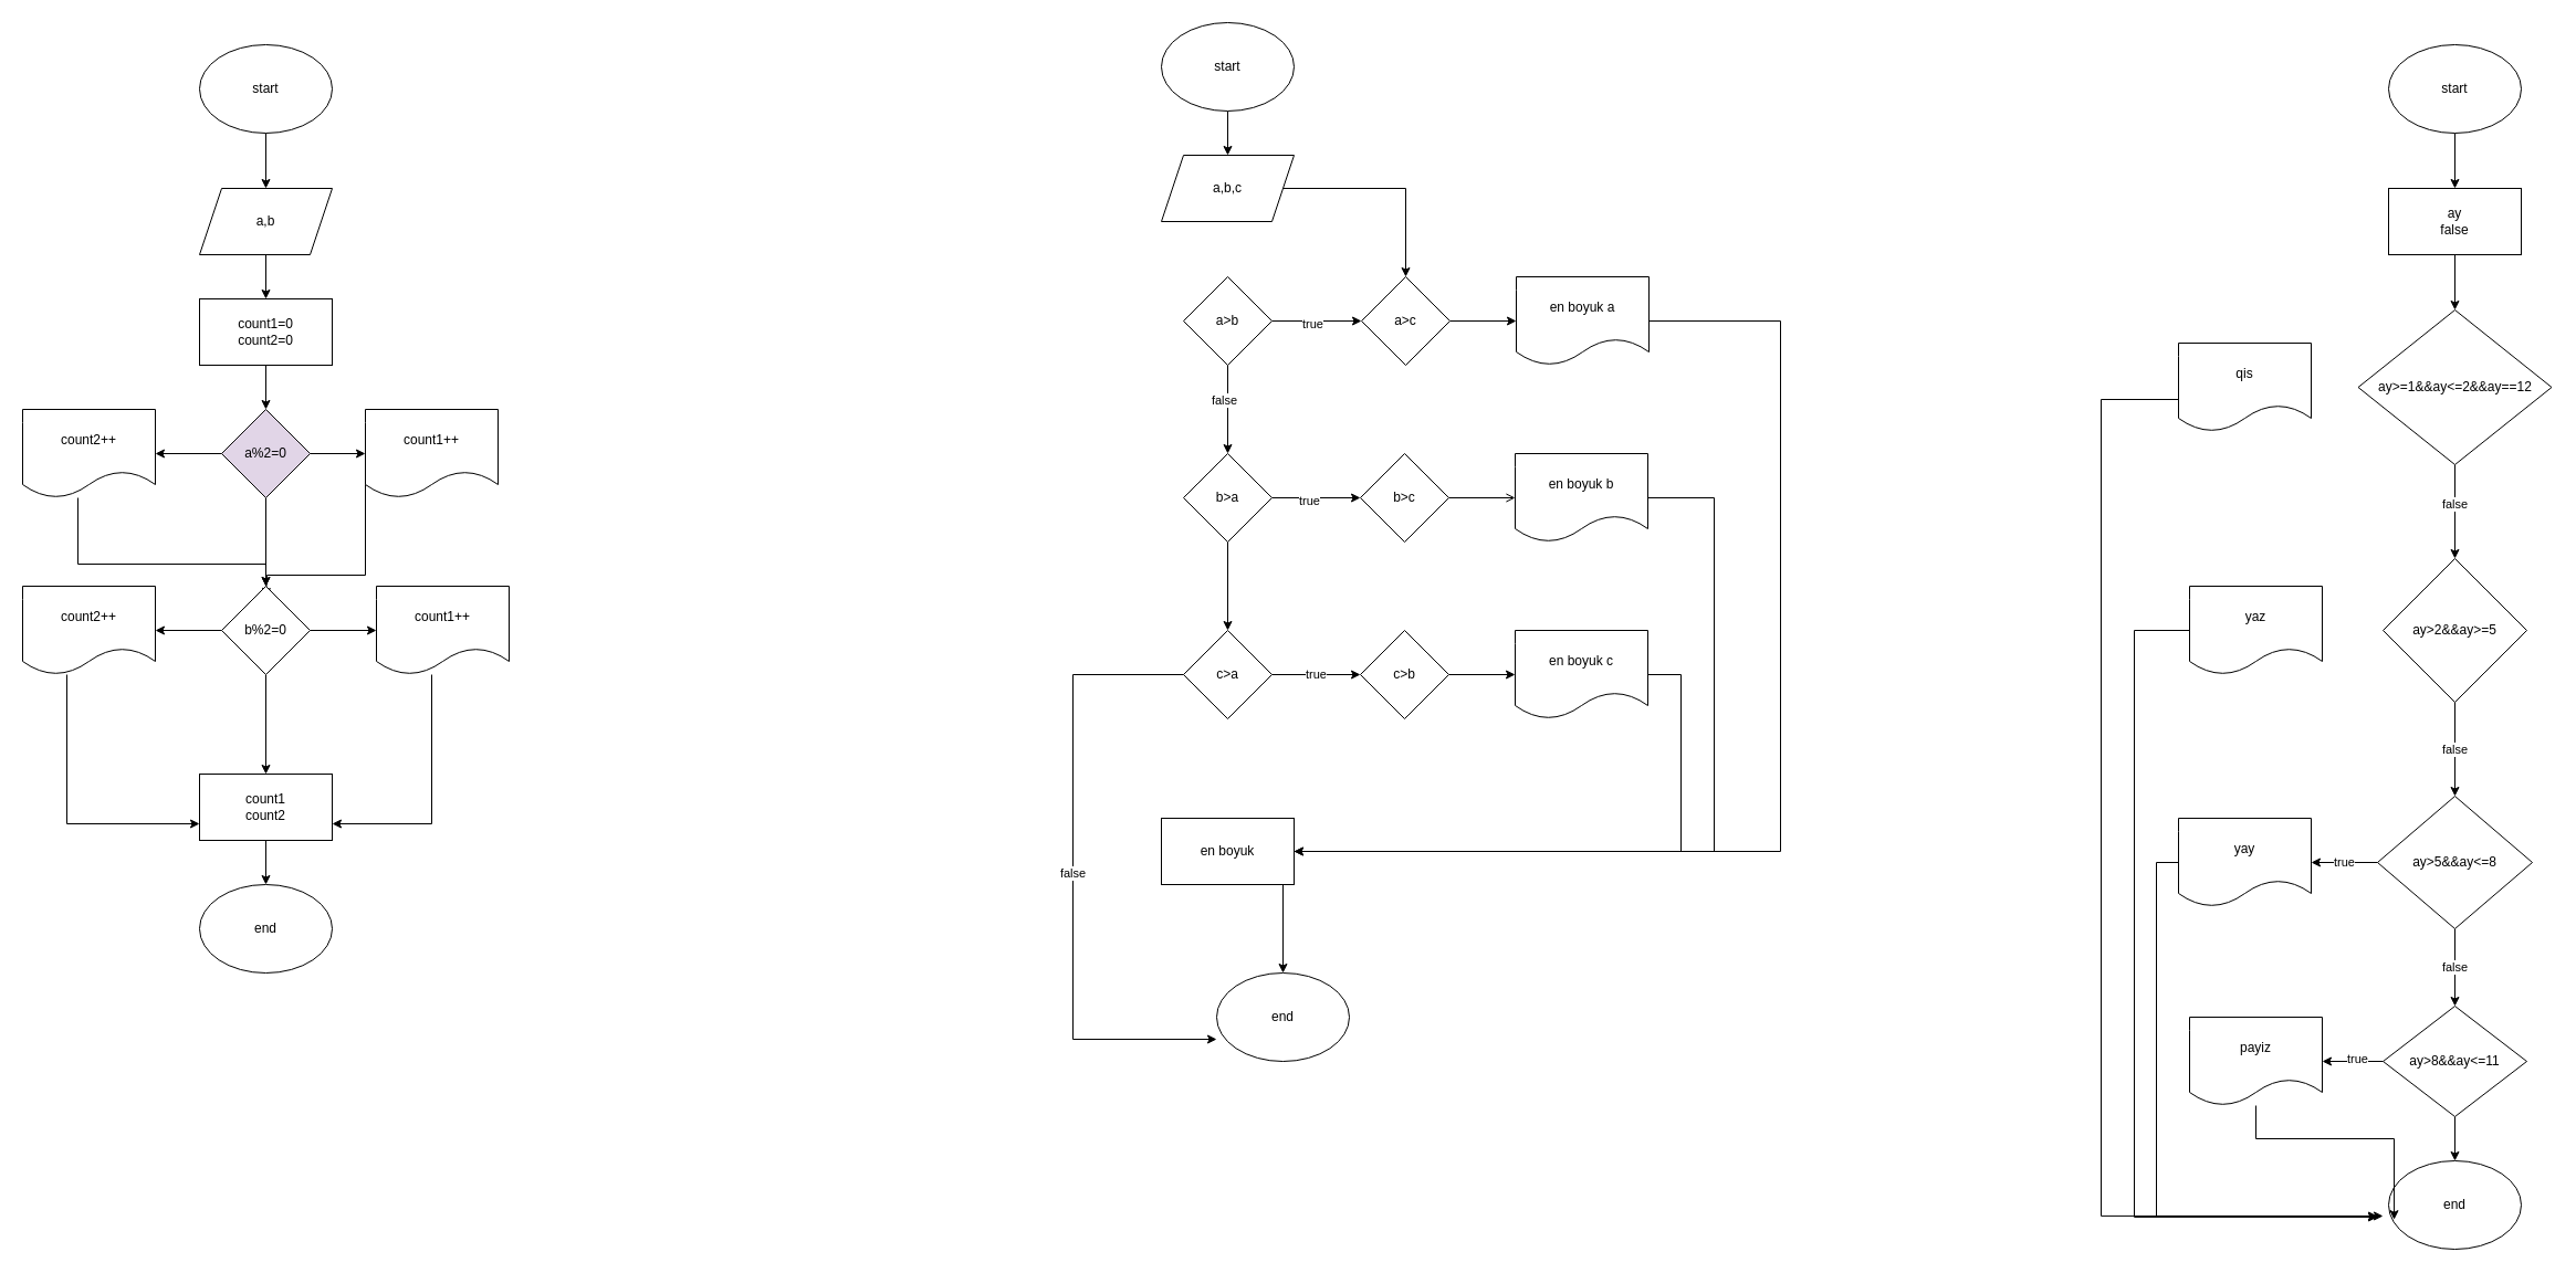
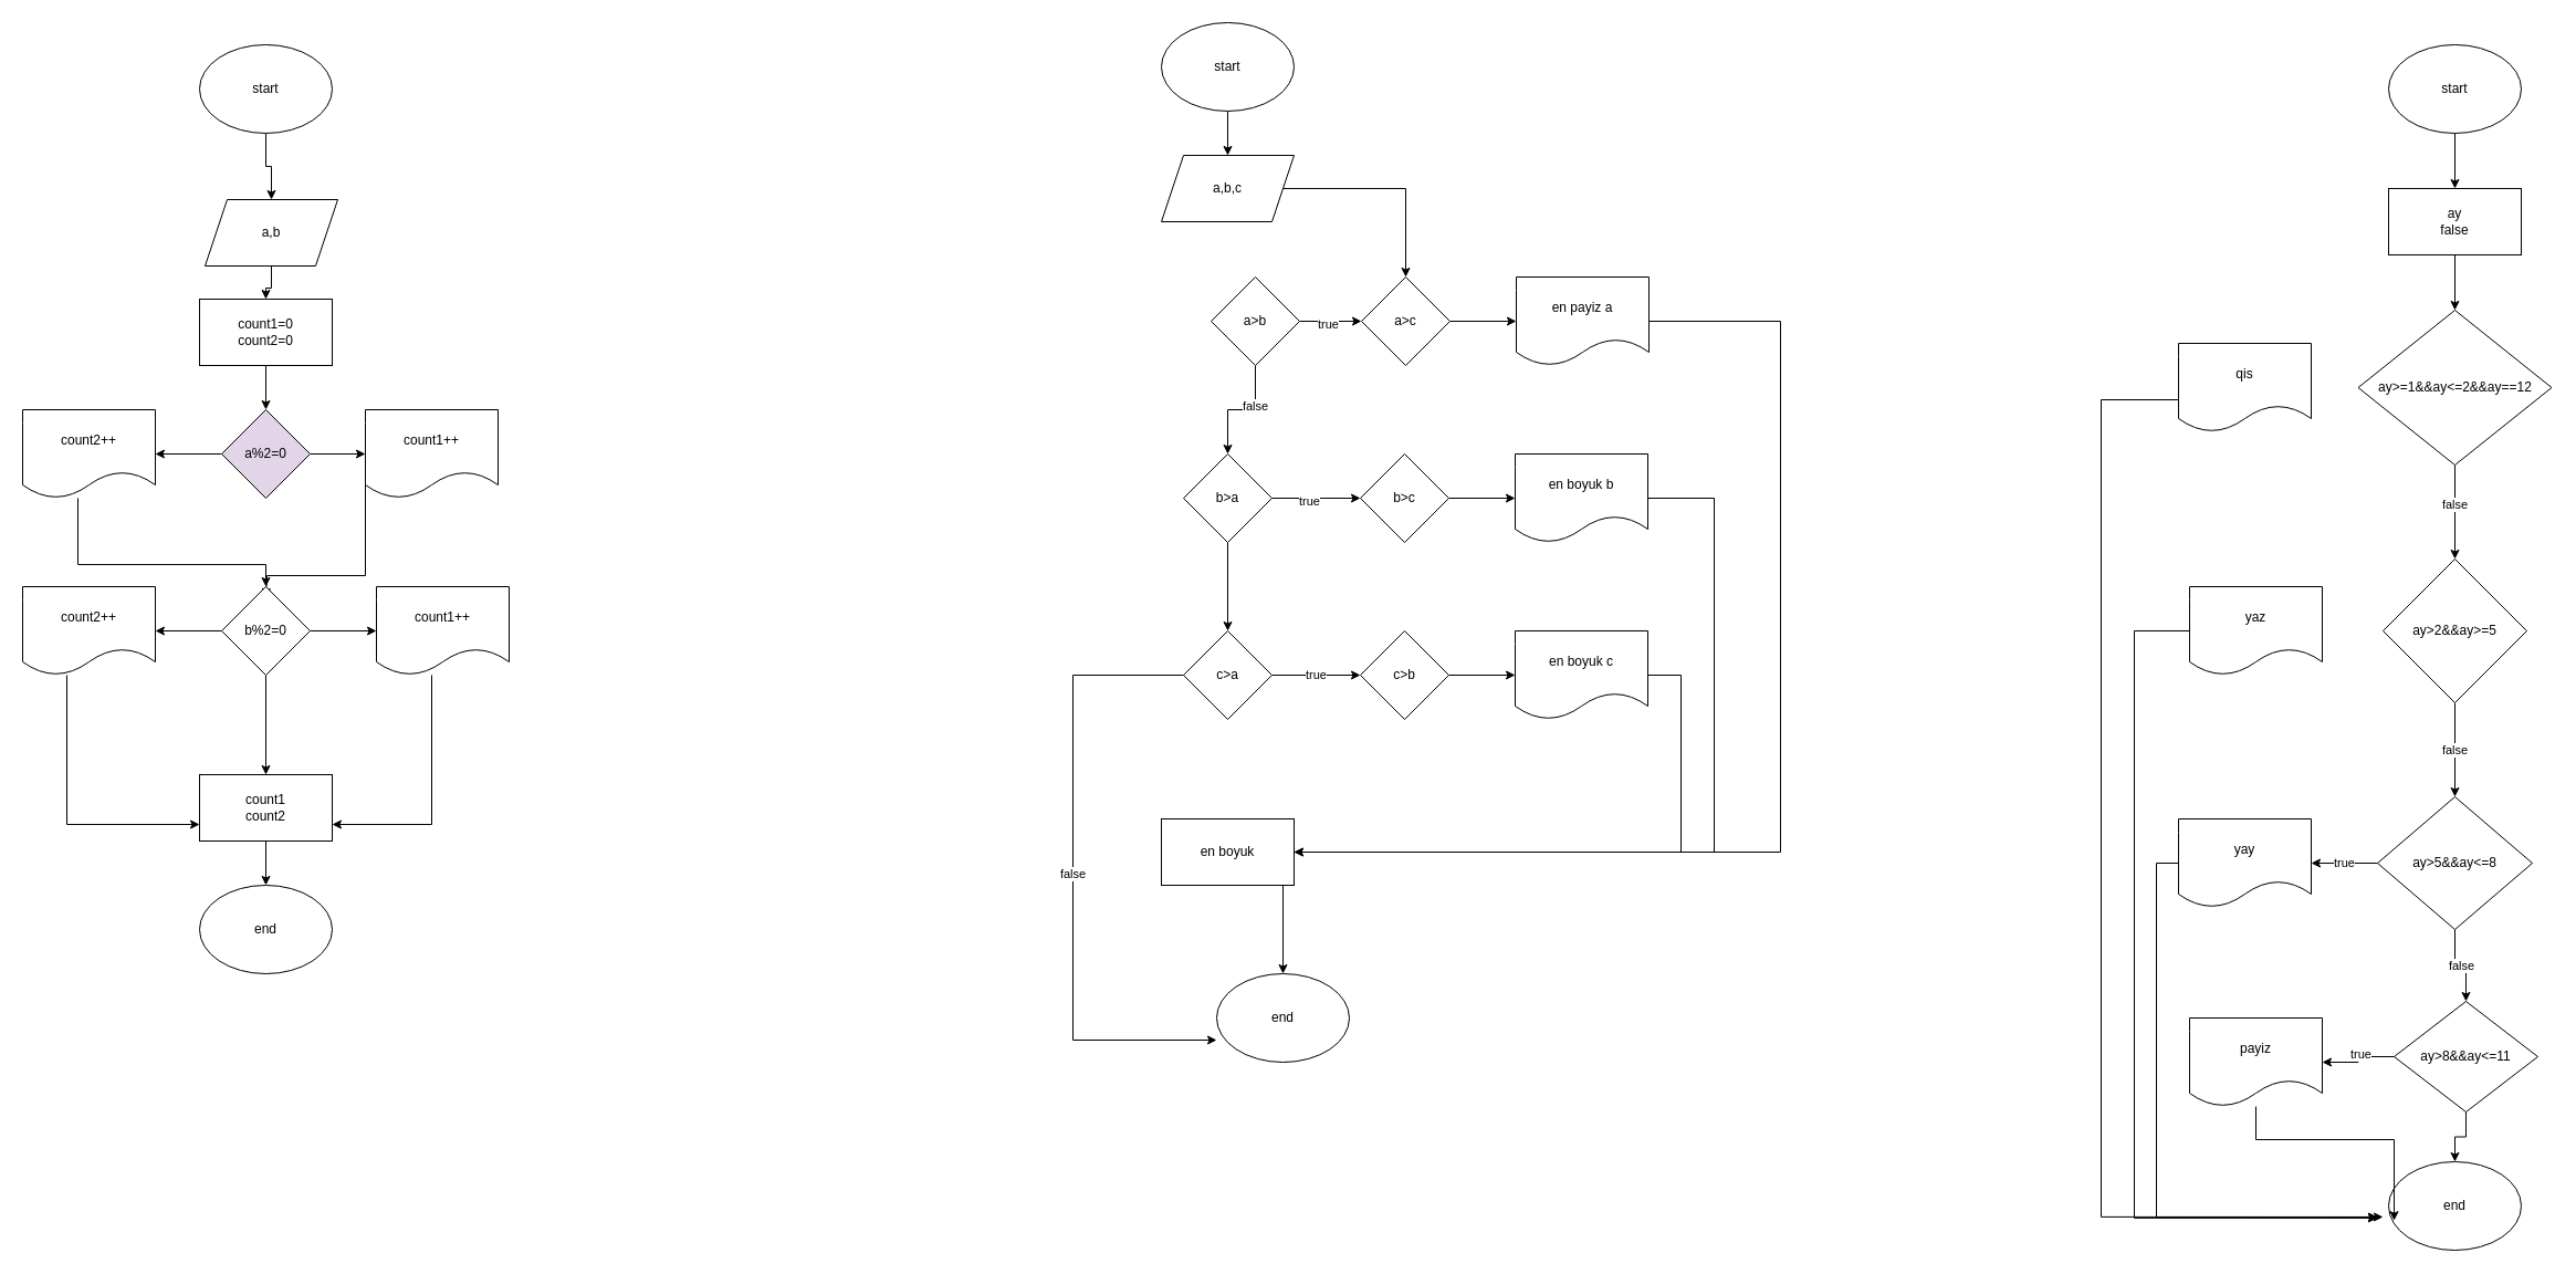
- <mxCell id="5" value="a,b" style="shape=parallelogram;perimeter=parallelogramPerimeter;whiteSpace=wrap;html=1;fixedSize=1;" parent="1" vertex="1"><mxGeometry x="180" y="170" width="120" height="60" as="geometry" /></mxCell>
+ <mxCell id="5" value="a,b" style="shape=parallelogram;perimeter=parallelogramPerimeter;whiteSpace=wrap;html=1;fixedSize=1;" parent="1" vertex="1"><mxGeometry x="185" y="180" width="120" height="60" as="geometry" /></mxCell>
- <mxCell id="39" value="en boyuk a" style="shape=document;whiteSpace=wrap;html=1;boundedLbl=1;" parent="1" vertex="1"><mxGeometry x="1371" y="250" width="120" height="80" as="geometry" /></mxCell>
+ <mxCell id="39" value="en payiz a" style="shape=document;whiteSpace=wrap;html=1;boundedLbl=1;" parent="1" vertex="1"><mxGeometry x="1371" y="250" width="120" height="80" as="geometry" /></mxCell>
- <mxCell id="35" value="a&amp;gt;b" style="rhombus;whiteSpace=wrap;html=1;" parent="1" vertex="1"><mxGeometry x="1070" y="250" width="80" height="80" as="geometry" /></mxCell>
+ <mxCell id="35" value="a&amp;gt;b" style="rhombus;whiteSpace=wrap;html=1;" parent="1" vertex="1"><mxGeometry x="1095" y="250" width="80" height="80" as="geometry" /></mxCell>
- <mxCell id="44" value="" style="edgeStyle=orthogonalEdgeStyle;rounded=0;orthogonalLoop=1;jettySize=auto;html=1;endArrow=open;" parent="1" source="45" target="47" edge="1"><mxGeometry relative="1" as="geometry" /></mxCell>
+ <mxCell id="44" value="" style="edgeStyle=orthogonalEdgeStyle;rounded=0;orthogonalLoop=1;jettySize=auto;html=1;" parent="1" source="45" target="47" edge="1"><mxGeometry relative="1" as="geometry" /></mxCell>
- <mxCell id="10" value="" style="edgeStyle=orthogonalEdgeStyle;rounded=0;orthogonalLoop=1;jettySize=auto;html=1;" parent="1" source="11" target="19" edge="1"><mxGeometry relative="1" as="geometry" /></mxCell>
- <mxCell id="78" value="ay&amp;gt;8&amp;amp;&amp;amp;ay&amp;lt;=11" style="rhombus;whiteSpace=wrap;html=1;" parent="1" vertex="1"><mxGeometry x="2155" y="910" width="130" height="100" as="geometry" /></mxCell>
+ <mxCell id="78" value="ay&amp;gt;8&amp;amp;&amp;amp;ay&amp;lt;=11" style="rhombus;whiteSpace=wrap;html=1;" parent="1" vertex="1"><mxGeometry x="2165" y="905" width="130" height="100" as="geometry" /></mxCell>
